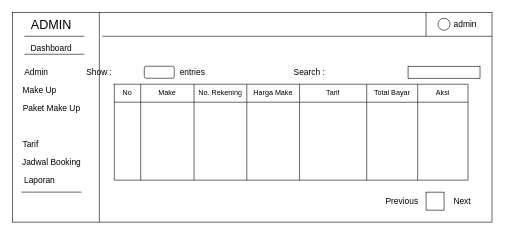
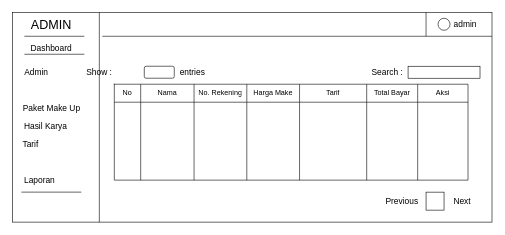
- <mxCell id="38" value="Search :" style="text;html=1;align=center;verticalAlign=middle;resizable=0;points=[];autosize=1;fontSize=14;" parent="1" vertex="1"><mxGeometry x="480" y="110" width="70" height="20" as="geometry" /></mxCell>
+ <mxCell id="38" value="Search :" style="text;html=1;align=center;verticalAlign=middle;resizable=0;points=[];autosize=1;fontSize=14;" parent="1" vertex="1"><mxGeometry x="610" y="110" width="70" height="20" as="geometry" /></mxCell>
- <mxCell id="9" value="Make Up" style="text;html=1;align=center;verticalAlign=middle;resizable=0;points=[];autosize=1;fontSize=14;" parent="1" vertex="1"><mxGeometry x="30" y="140" width="70" height="20" as="geometry" /></mxCell>
- <mxCell id="23" value="Make" style="shape=partialRectangle;html=1;whiteSpace=wrap;connectable=0;fillColor=none;top=0;left=0;bottom=0;right=0;overflow=hidden;" parent="21" vertex="1"><mxGeometry x="44" width="89" height="30" as="geometry" /></mxCell>
+ <mxCell id="23" value="Nama" style="shape=partialRectangle;html=1;whiteSpace=wrap;connectable=0;fillColor=none;top=0;left=0;bottom=0;right=0;overflow=hidden;" parent="21" vertex="1"><mxGeometry x="44" width="89" height="30" as="geometry" /></mxCell>
+ <mxCell id="11" value="Hasil Karya" style="text;html=1;align=center;verticalAlign=middle;resizable=0;points=[];autosize=1;fontSize=14;" parent="1" vertex="1"><mxGeometry x="30" y="200" width="90" height="20" as="geometry" /></mxCell>
- <mxCell id="13" value="Jadwal Booking" style="text;html=1;align=center;verticalAlign=middle;resizable=0;points=[];autosize=1;fontSize=14;" parent="1" vertex="1"><mxGeometry x="30" y="260" width="110" height="20" as="geometry" /></mxCell>
